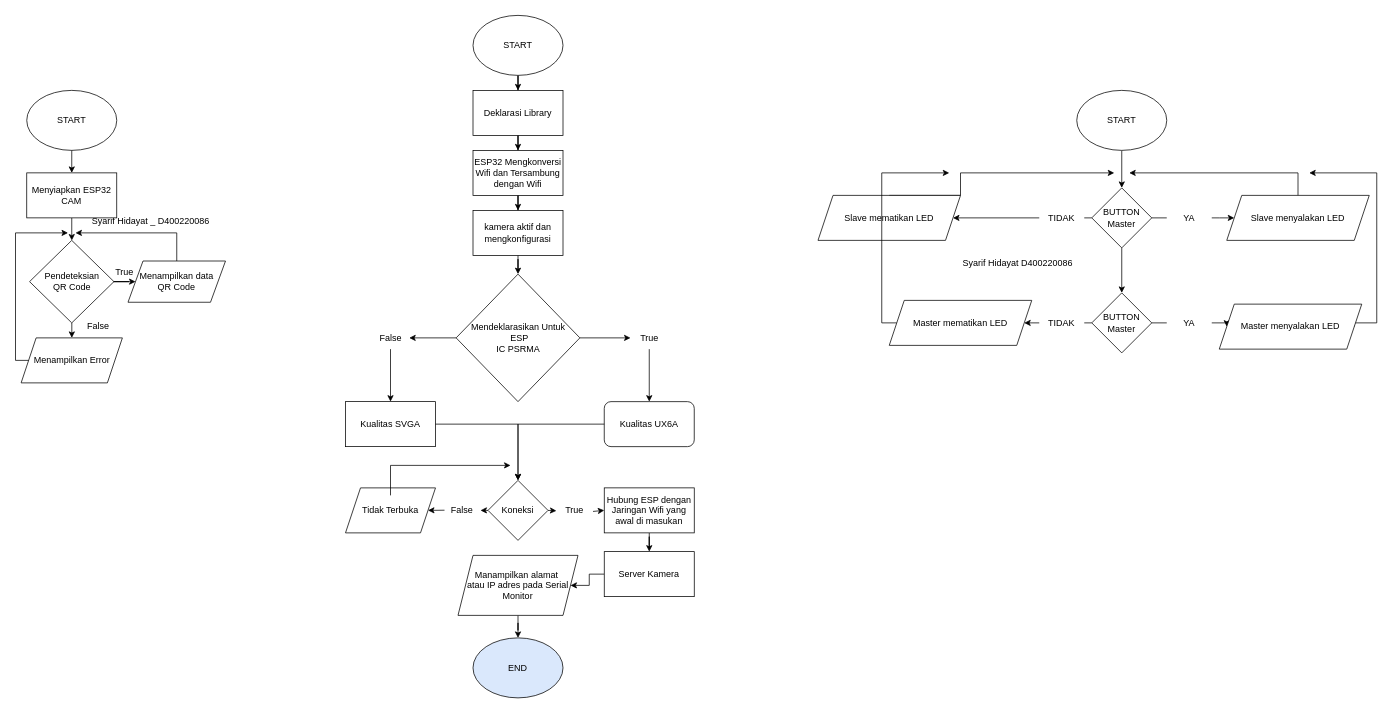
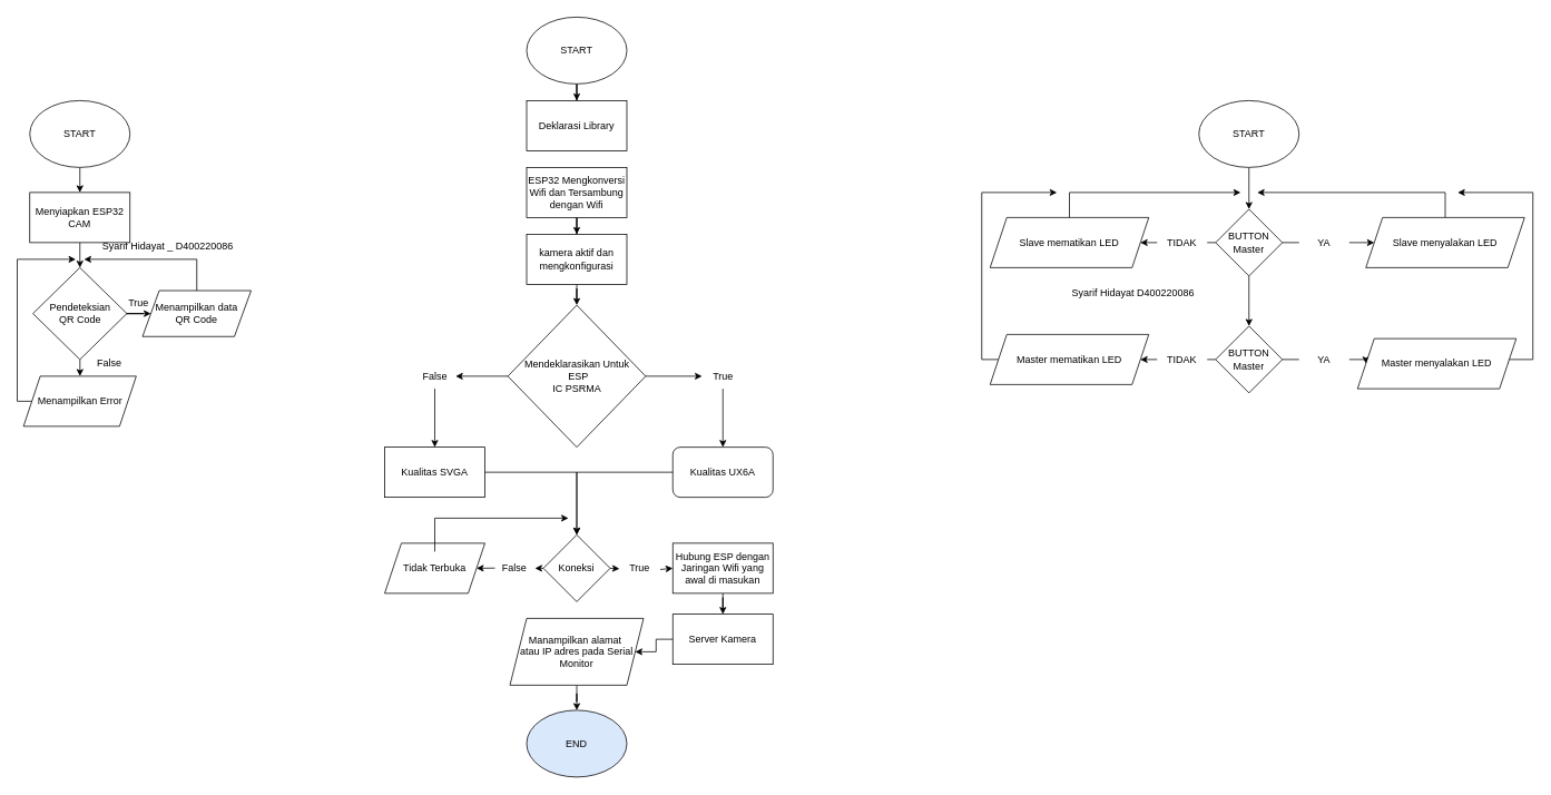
- <mxCell id="44" value="" style="edgeStyle=orthogonalEdgeStyle;rounded=0;orthogonalLoop=1;jettySize=auto;html=1;" edge="1" parent="1" source="45" target="47"><mxGeometry relative="1" as="geometry" /></mxCell>
- <mxCell id="19" value="Slave mematikan LED" style="shape=parallelogram;perimeter=parallelogramPerimeter;whiteSpace=wrap;html=1;fixedSize=1;" parent="1" vertex="1"><mxGeometry x="1090" y="260" width="190" height="60" as="geometry" /></mxCell>
+ <mxCell id="19" value="Slave mematikan LED" style="shape=parallelogram;perimeter=parallelogramPerimeter;whiteSpace=wrap;html=1;fixedSize=1;" parent="1" vertex="1"><mxGeometry x="1185" y="260" width="190" height="60" as="geometry" /></mxCell>
